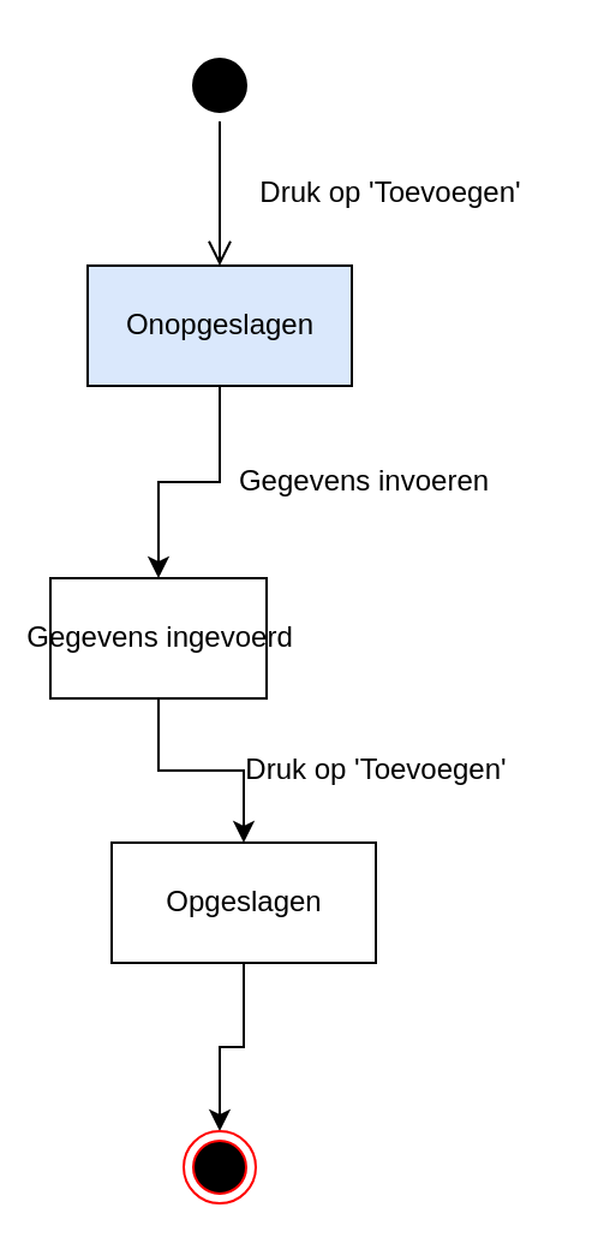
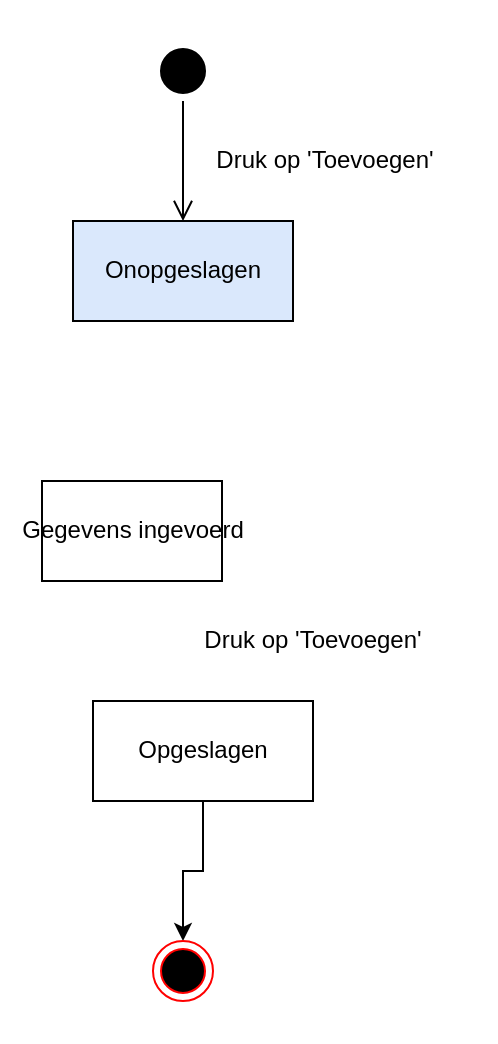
- <mxCell id="4" style="edgeStyle=orthogonalEdgeStyle;rounded=0;orthogonalLoop=1;jettySize=auto;html=1;strokeColor=#000000;" edge="1" parent="1" source="5" target="8"><mxGeometry relative="1" as="geometry" /></mxCell>
- <mxCell id="9" value="Gegevens invoeren" style="text;html=1;align=center;verticalAlign=middle;resizable=0;points=[];autosize=1;strokeColor=none;fillColor=none;" vertex="1" parent="1"><mxGeometry x="91" y="190" width="120" height="20" as="geometry" /></mxCell>
- <mxCell id="7" style="edgeStyle=orthogonalEdgeStyle;rounded=0;orthogonalLoop=1;jettySize=auto;html=1;strokeColor=#000000;" edge="1" parent="1" source="8" target="11"><mxGeometry relative="1" as="geometry" /></mxCell>
